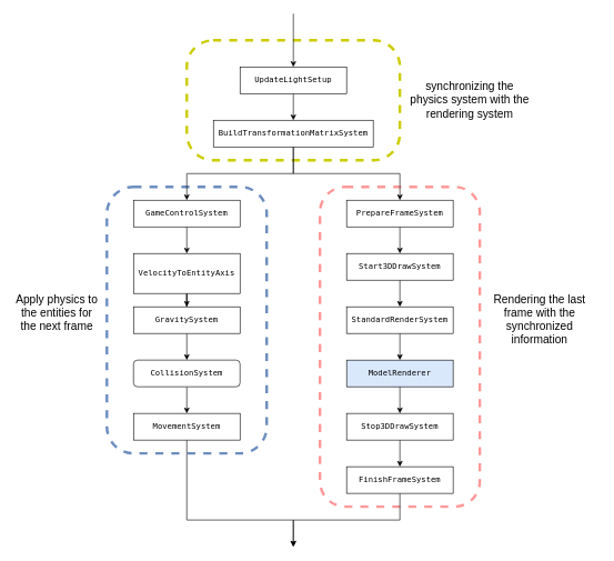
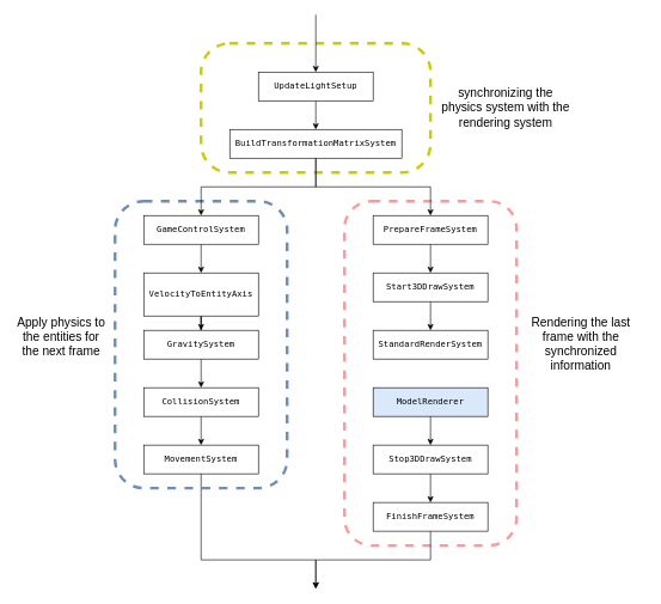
- <mxCell id="24" style="edgeStyle=orthogonalEdgeStyle;rounded=0;orthogonalLoop=1;jettySize=auto;html=1;entryX=0.5;entryY=0;entryDx=0;entryDy=0;" parent="1" source="25" target="27" edge="1"><mxGeometry relative="1" as="geometry" /></mxCell>
- <mxCell id="12" value="&lt;code&gt;CollisionSystem&lt;/code&gt;" style="whiteSpace=wrap;html=1;rounded=1;" parent="1" vertex="1"><mxGeometry x="200" y="540" width="160" height="40" as="geometry" /></mxCell>
+ <mxCell id="12" value="&lt;code&gt;CollisionSystem&lt;/code&gt;" style="rounded=0;whiteSpace=wrap;html=1;" parent="1" vertex="1"><mxGeometry x="200" y="540" width="160" height="40" as="geometry" /></mxCell>
